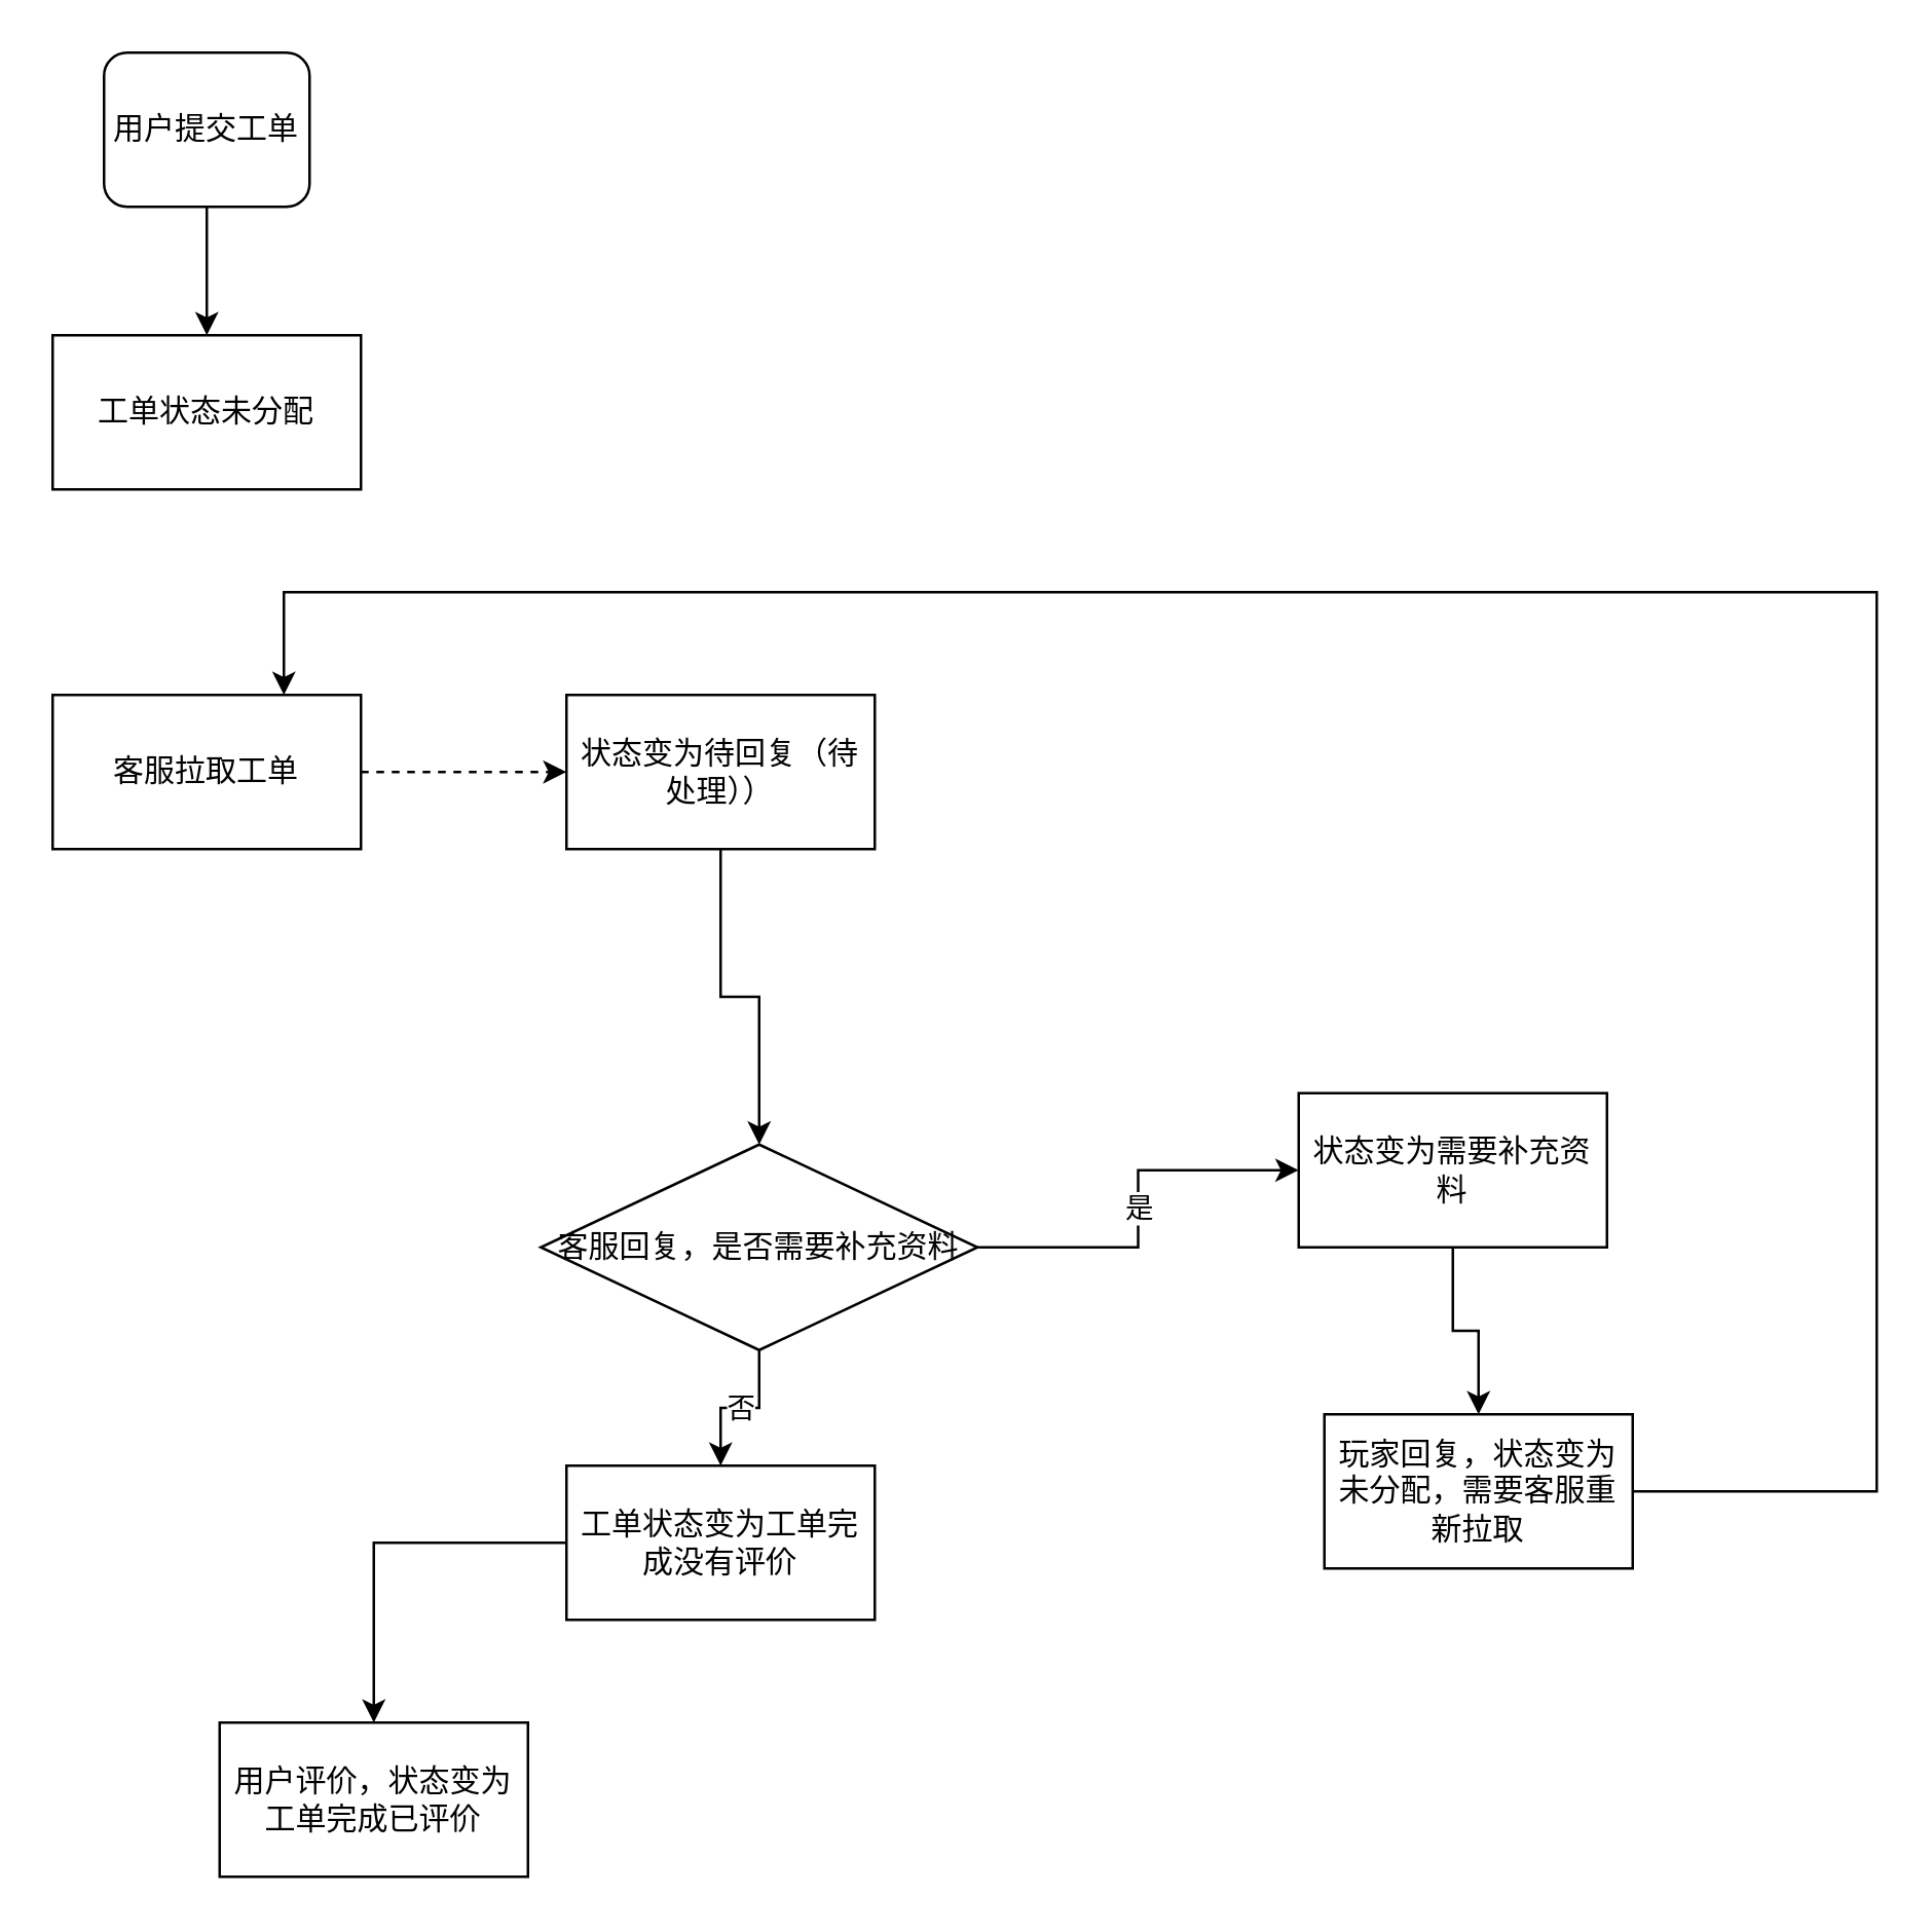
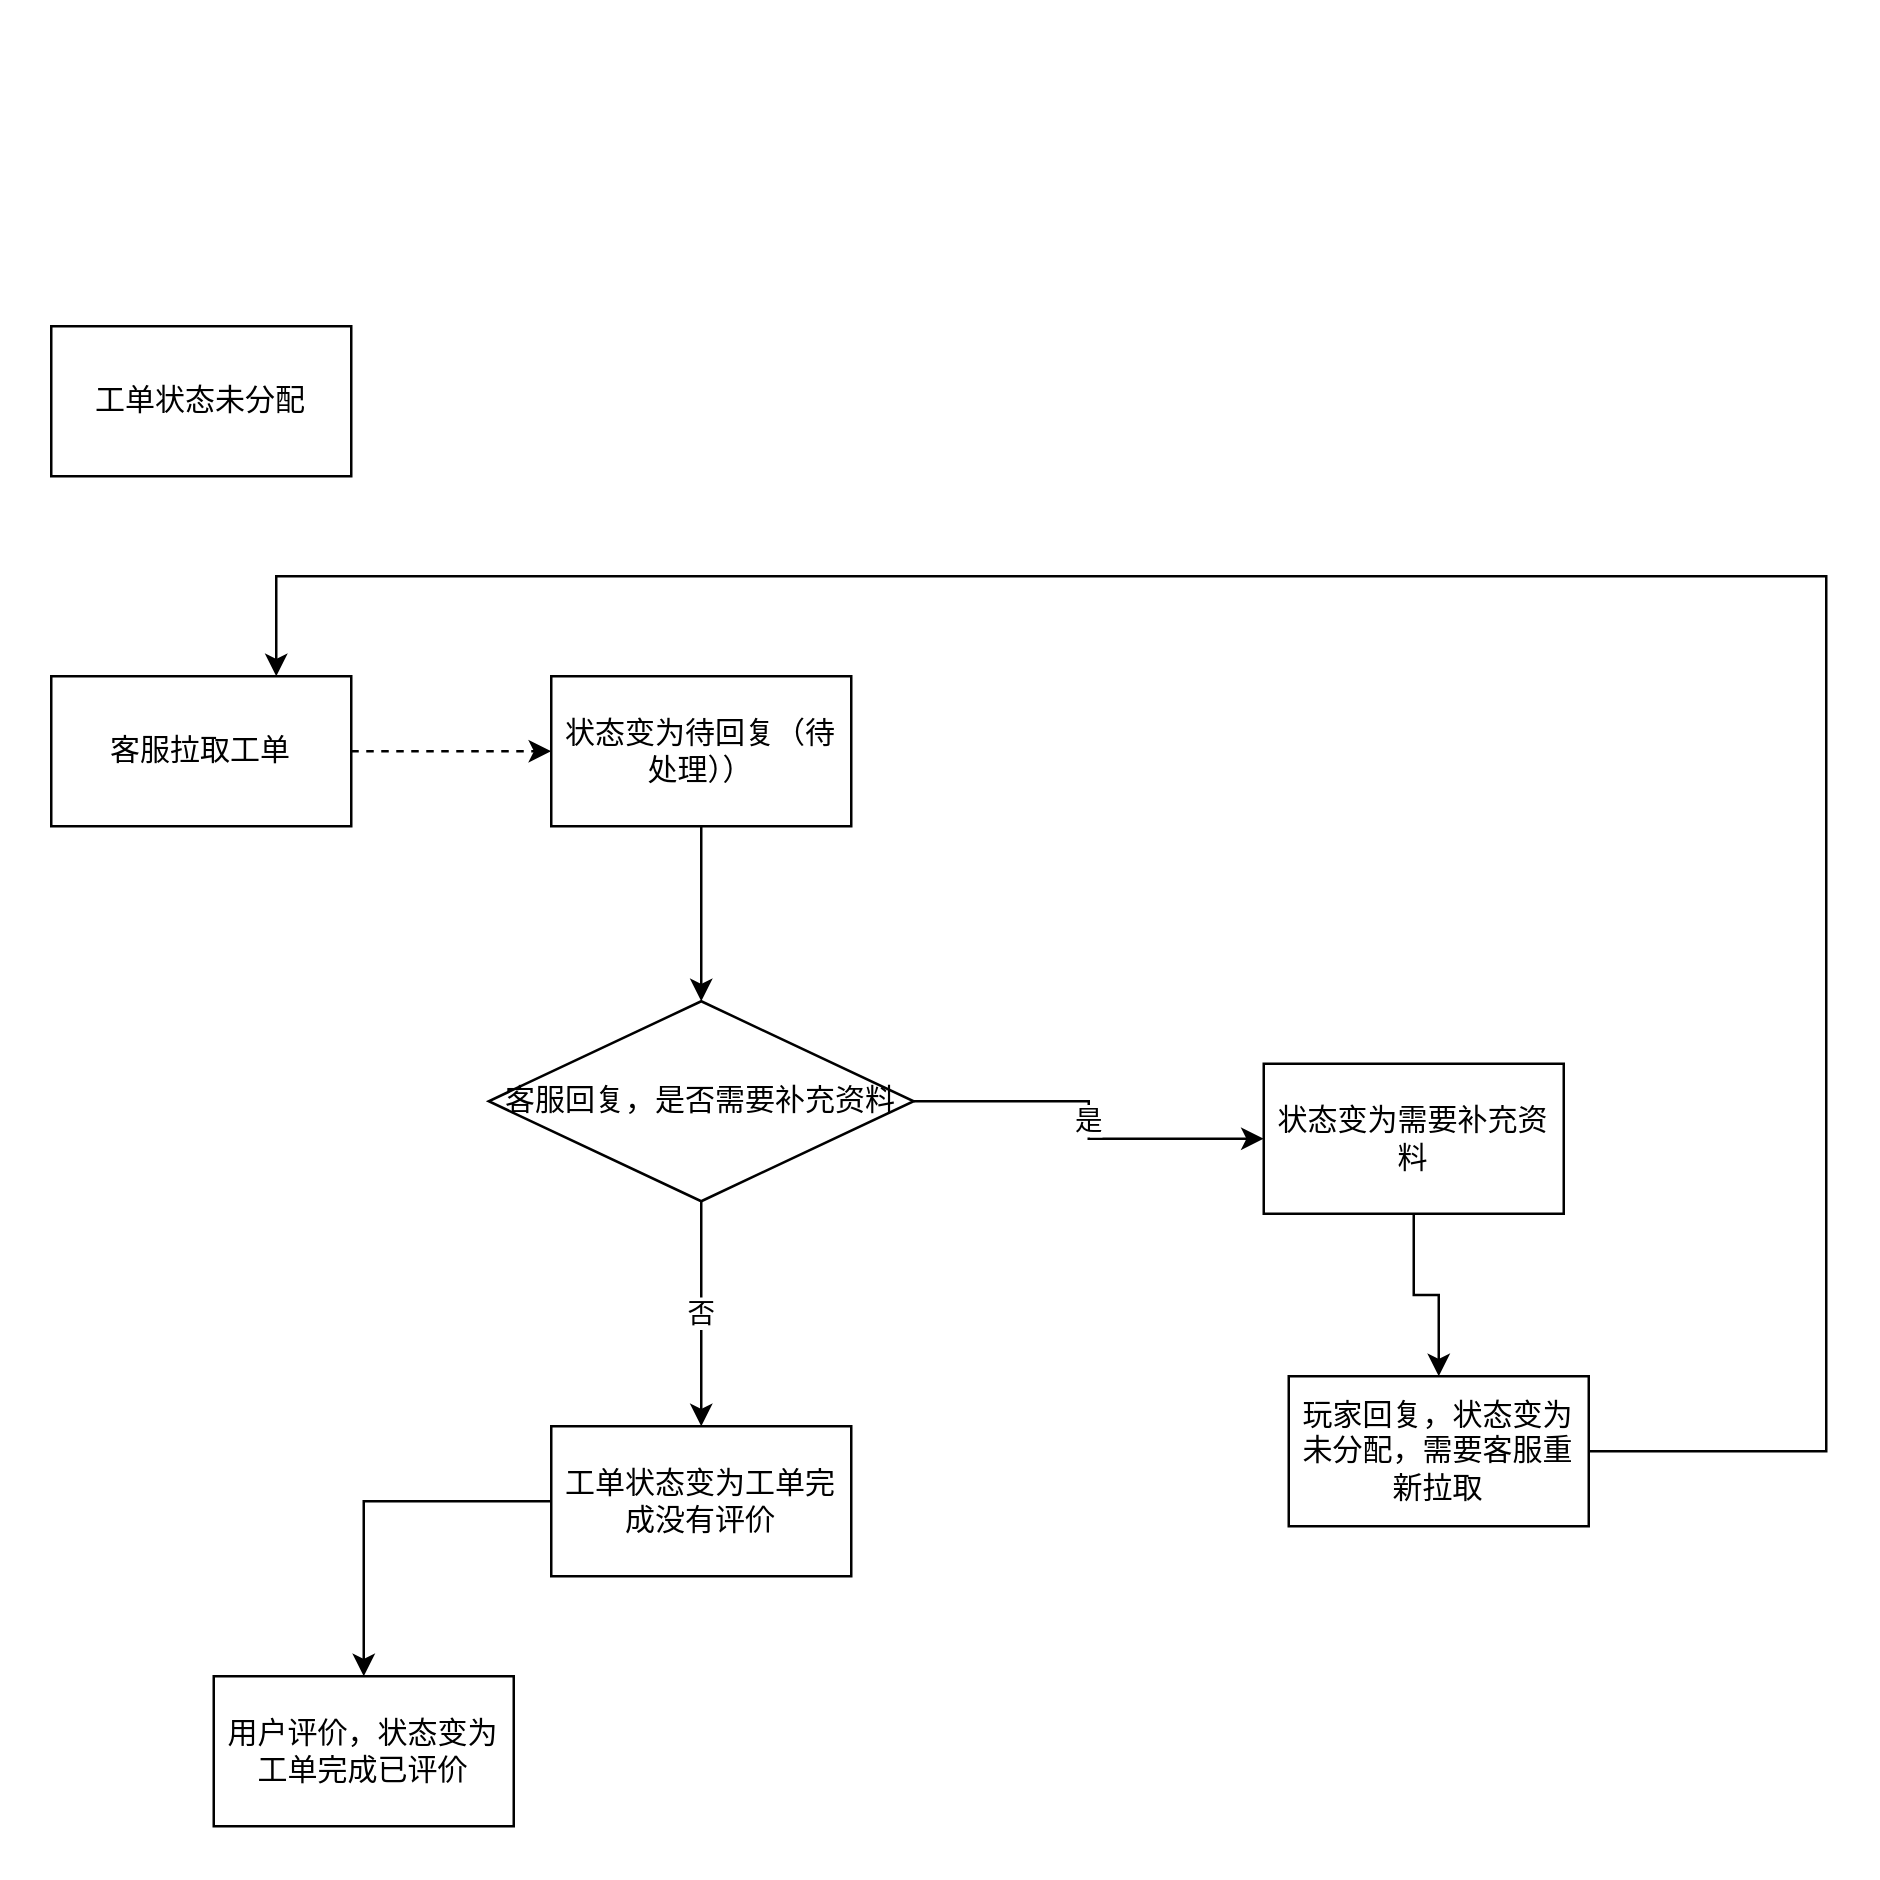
- <mxCell id="3" value="用户提交工单" style="rounded=1;whiteSpace=wrap;html=1;" vertex="1" parent="1"><mxGeometry x="40" y="20" width="80" height="60" as="geometry" /></mxCell>
- <mxCell id="2" value="" style="edgeStyle=orthogonalEdgeStyle;rounded=0;orthogonalLoop=1;jettySize=auto;html=1;" edge="1" parent="1" source="3" target="4"><mxGeometry relative="1" as="geometry" /></mxCell>
- <mxCell id="11" value="客服回复，是否需要补充资料" style="rhombus;whiteSpace=wrap;html=1;rounded=0;" vertex="1" parent="1"><mxGeometry x="210" y="445" width="170" height="80" as="geometry" /></mxCell>
+ <mxCell id="11" value="客服回复，是否需要补充资料" style="rhombus;whiteSpace=wrap;html=1;rounded=0;" vertex="1" parent="1"><mxGeometry x="195" y="400" width="170" height="80" as="geometry" /></mxCell>
